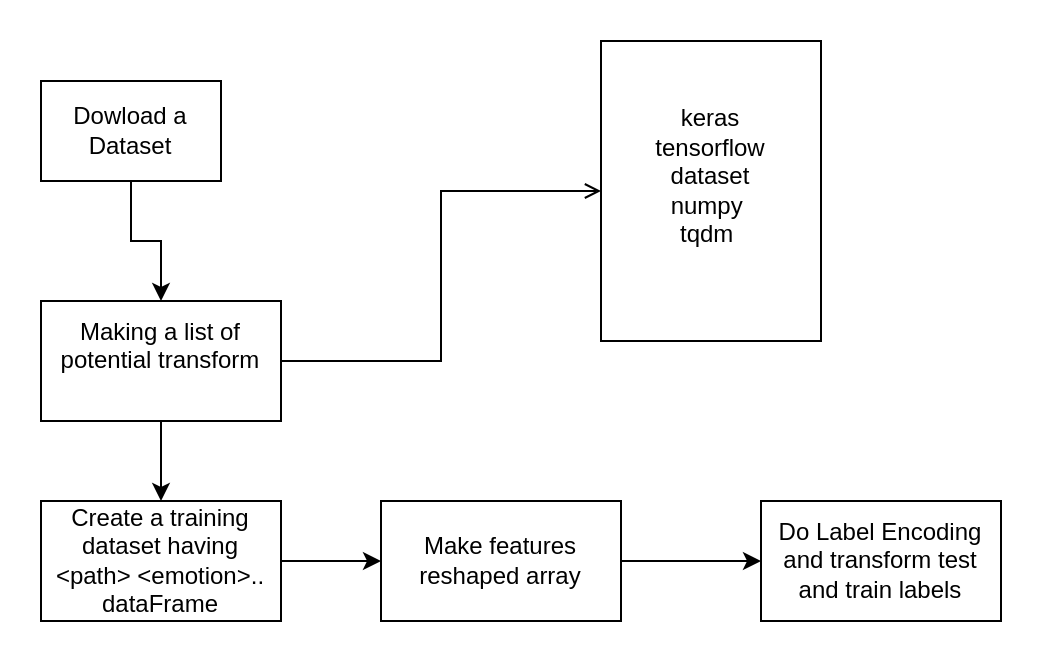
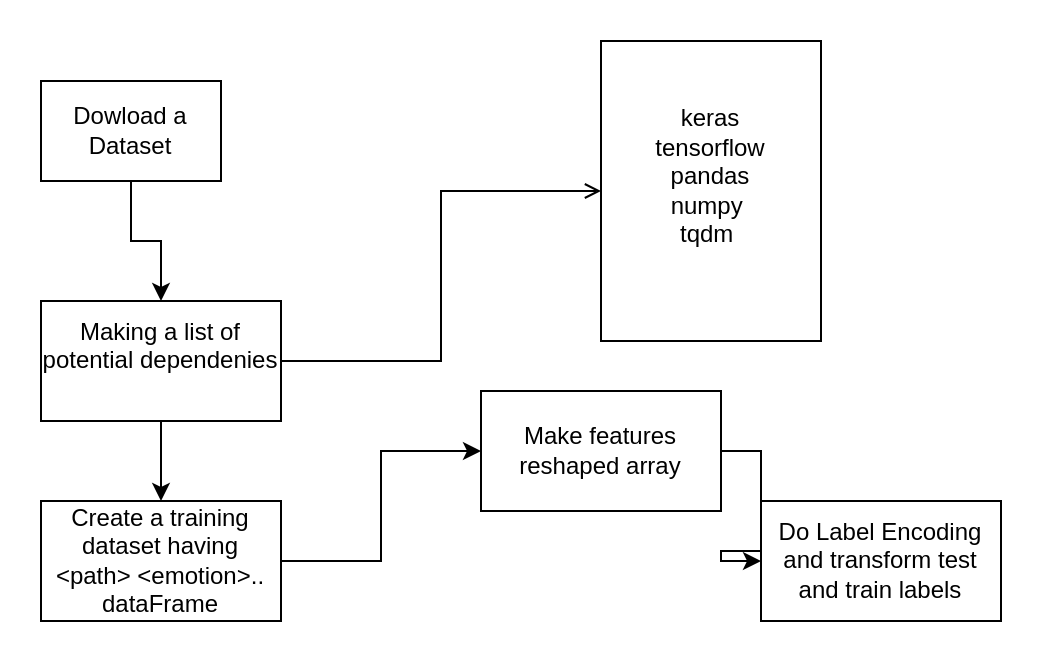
- <mxCell id="11" value="keras&lt;div&gt;tensorflow&lt;/div&gt;&lt;div&gt;dataset&lt;/div&gt;&lt;div&gt;numpy&amp;nbsp;&lt;/div&gt;&lt;div&gt;tqdm&amp;nbsp;&lt;/div&gt;&lt;div&gt;&lt;br&gt;&lt;/div&gt;" style="rounded=0;whiteSpace=wrap;html=1;" vertex="1" parent="1"><mxGeometry x="300" y="20" width="110" height="150" as="geometry" /></mxCell>
+ <mxCell id="11" value="keras&lt;div&gt;tensorflow&lt;/div&gt;&lt;div&gt;pandas&lt;/div&gt;&lt;div&gt;numpy&amp;nbsp;&lt;/div&gt;&lt;div&gt;tqdm&amp;nbsp;&lt;/div&gt;&lt;div&gt;&lt;br&gt;&lt;/div&gt;" style="rounded=0;whiteSpace=wrap;html=1;" vertex="1" parent="1"><mxGeometry x="300" y="20" width="110" height="150" as="geometry" /></mxCell>
- <mxCell id="8" value="Making a list of potential transform&lt;div&gt;&lt;br&gt;&lt;/div&gt;" style="rounded=0;whiteSpace=wrap;html=1;" vertex="1" parent="1"><mxGeometry x="20" y="150" width="120" height="60" as="geometry" /></mxCell>
+ <mxCell id="8" value="Making a list of potential dependenies&lt;div&gt;&lt;br&gt;&lt;/div&gt;" style="rounded=0;whiteSpace=wrap;html=1;" vertex="1" parent="1"><mxGeometry x="20" y="150" width="120" height="60" as="geometry" /></mxCell>
- <mxCell id="5" value="Make features&lt;div&gt;reshaped array&lt;/div&gt;" style="rounded=0;whiteSpace=wrap;html=1;" vertex="1" parent="1"><mxGeometry x="190" y="250" width="120" height="60" as="geometry" /></mxCell>
+ <mxCell id="5" value="Make features&lt;div&gt;reshaped array&lt;/div&gt;" style="rounded=0;whiteSpace=wrap;html=1;" vertex="1" parent="1"><mxGeometry x="240" y="195" width="120" height="60" as="geometry" /></mxCell>
